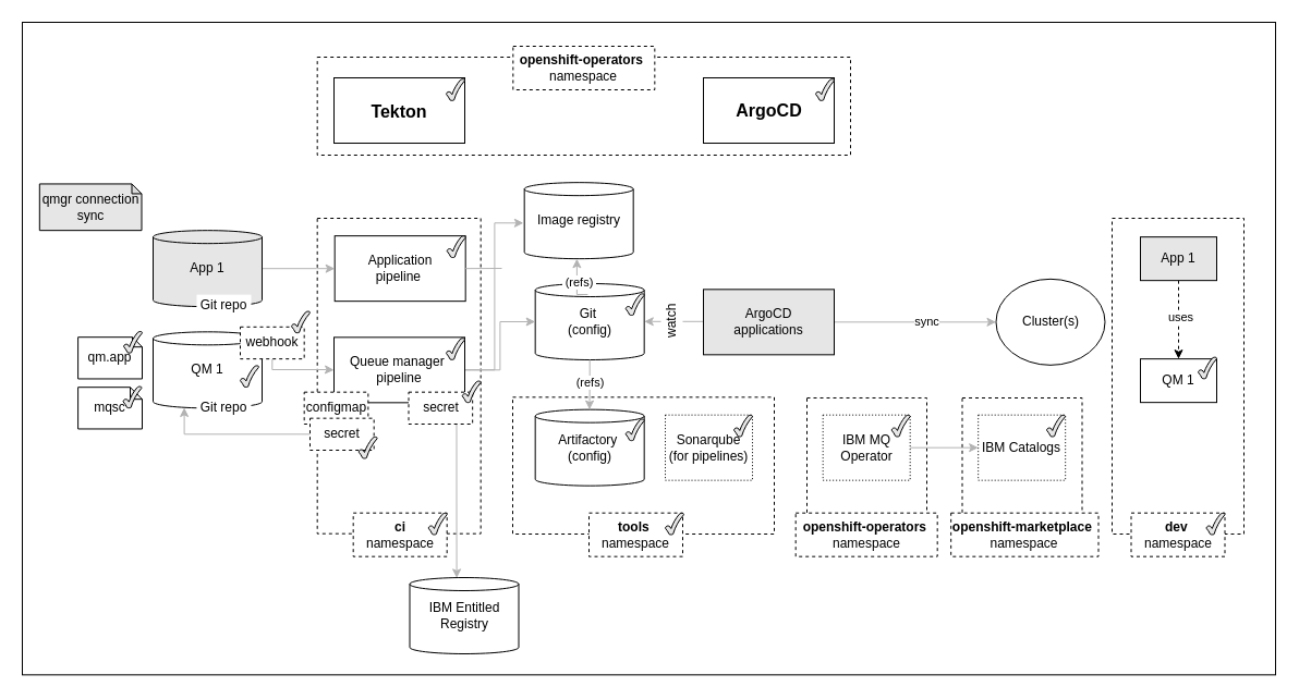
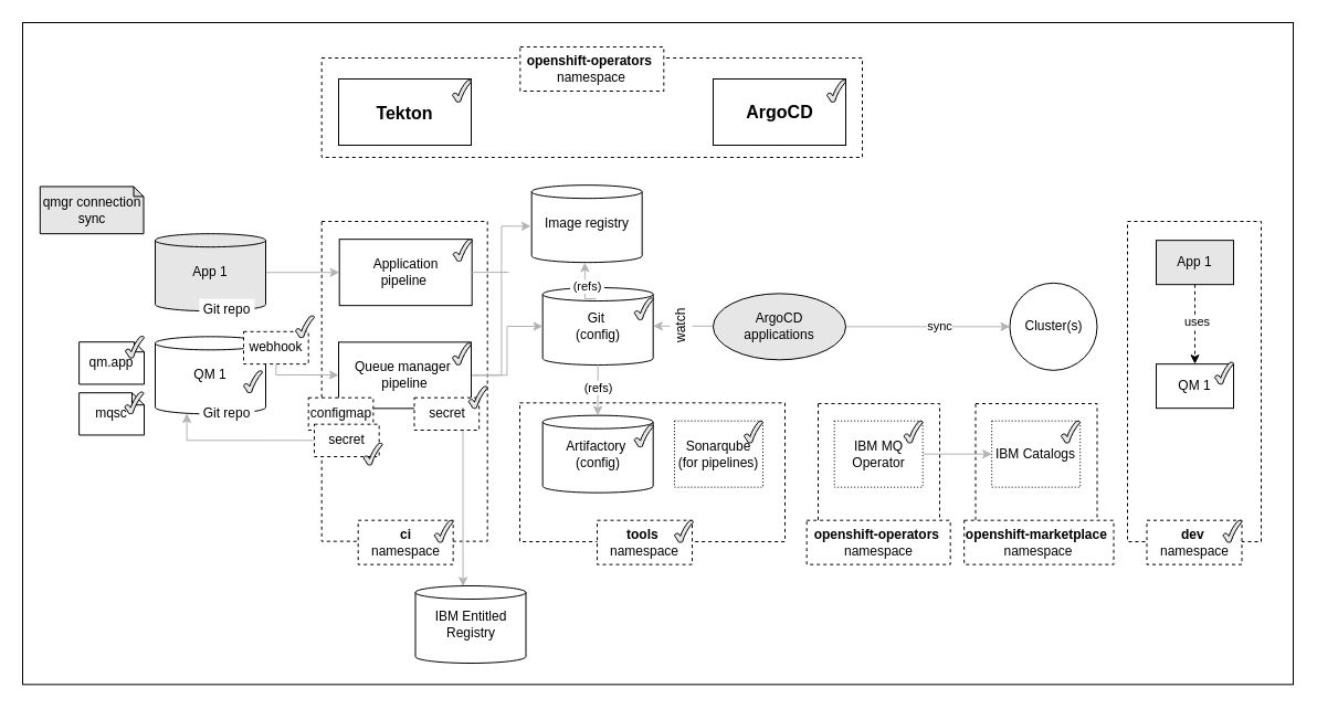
- <mxCell id="16" value="ArgoCD&lt;br&gt;applications" style="rounded=0;whiteSpace=wrap;html=1;strokeWidth=1;fontSize=12;fontColor=#000000;fillColor=#E6E6E6;" parent="1" vertex="1"><mxGeometry x="645" y="265.33" width="120" height="60" as="geometry" /></mxCell>
+ <mxCell id="16" value="ArgoCD&lt;br&gt;applications" style="ellipse;whiteSpace=wrap;html=1;strokeWidth=1;fontSize=12;fontColor=#000000;fillColor=#E6E6E6;" parent="1" vertex="1"><mxGeometry x="645" y="265.33" width="120" height="60" as="geometry" /></mxCell>
- <mxCell id="17" value="Cluster(s)" style="ellipse;whiteSpace=wrap;html=1;aspect=fixed;strokeWidth=1;fillColor=#ffffff;fontSize=12;fontColor=#000000;" parent="1" vertex="1"><mxGeometry x="913.5" y="255.83" width="100" height="79" as="geometry" /></mxCell>
+ <mxCell id="17" value="Cluster(s)" style="ellipse;whiteSpace=wrap;html=1;aspect=fixed;strokeWidth=1;fillColor=#ffffff;fontSize=12;fontColor=#000000;" parent="1" vertex="1"><mxGeometry x="913.5" y="255.83" width="79" height="79" as="geometry" /></mxCell>
